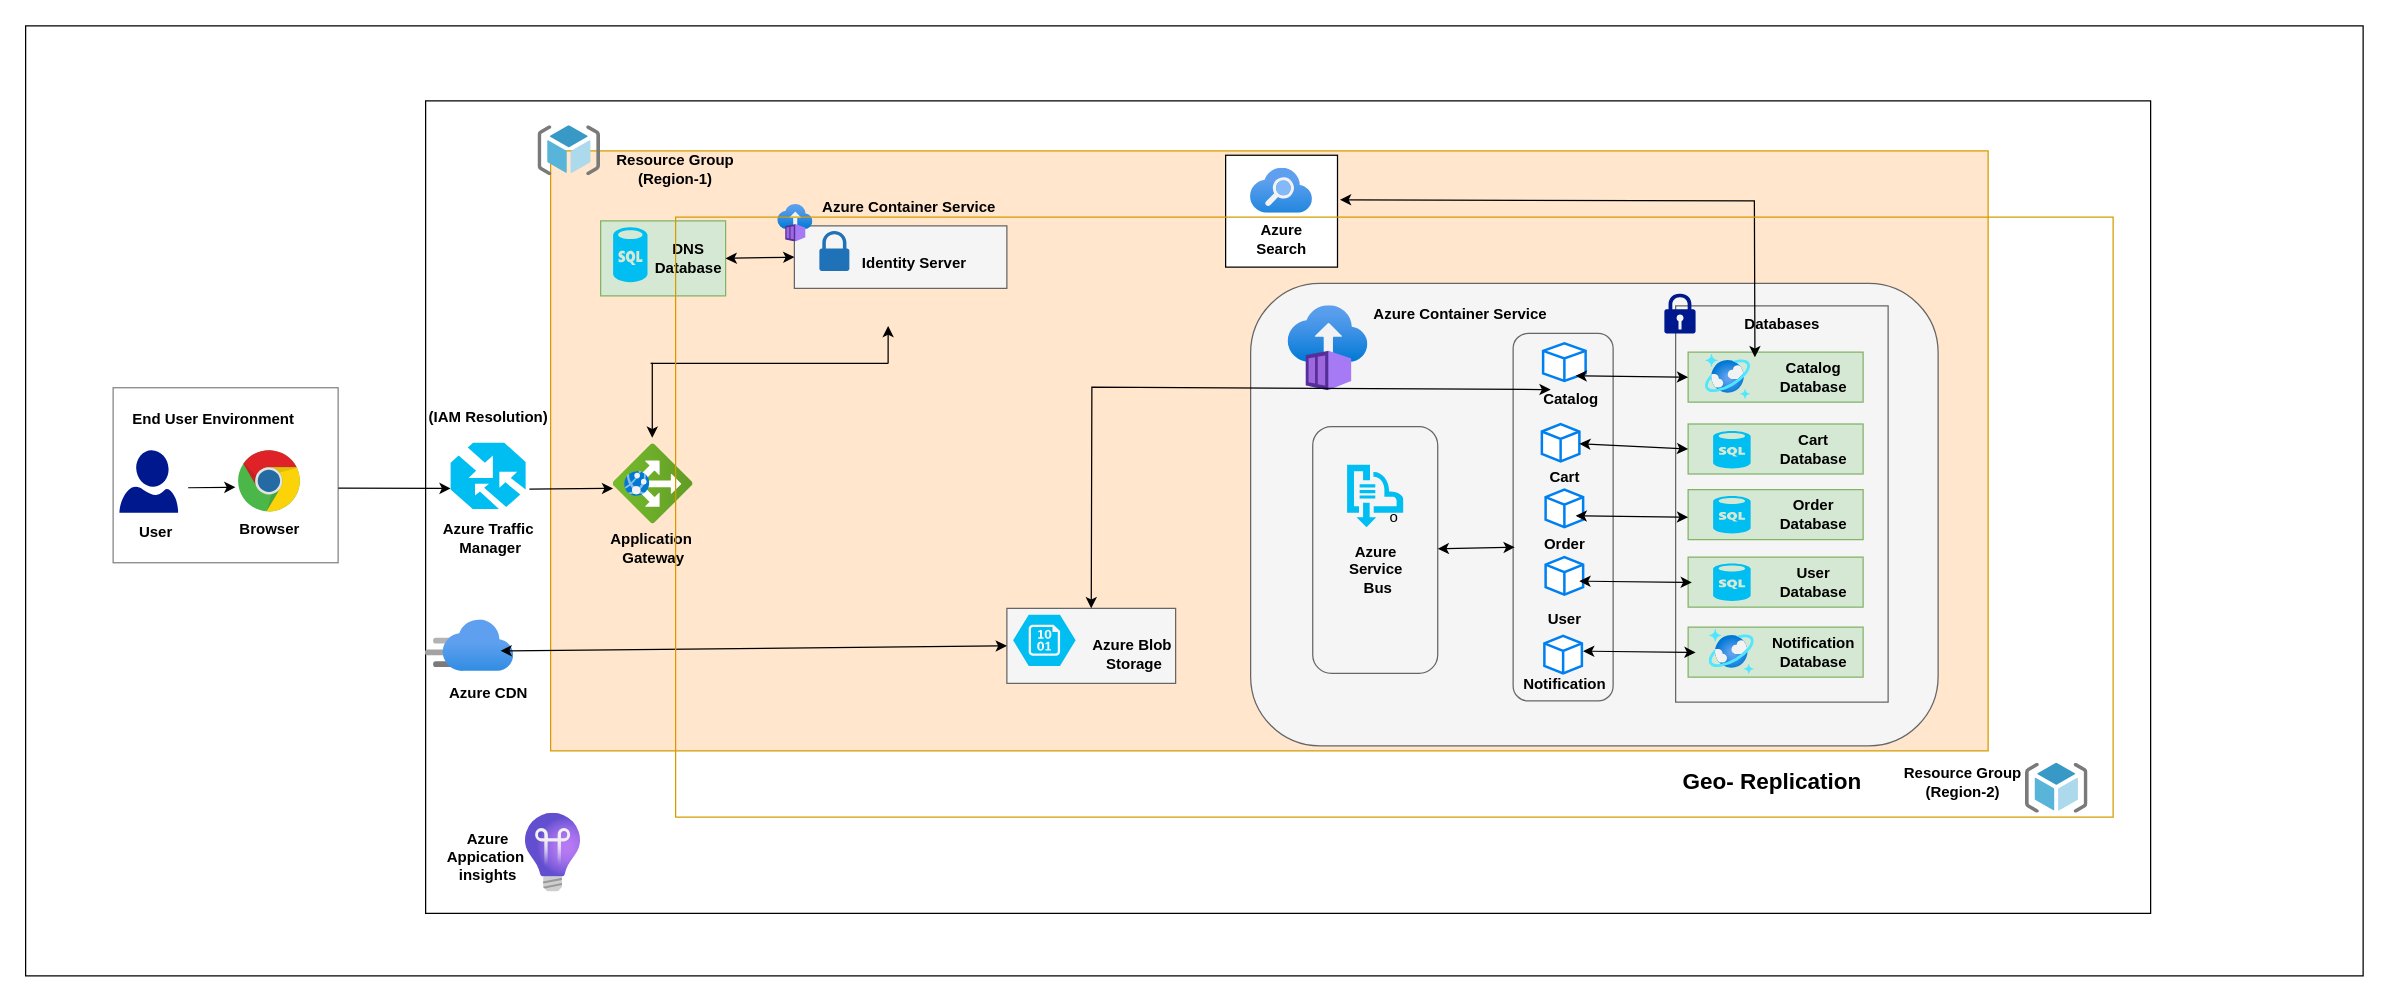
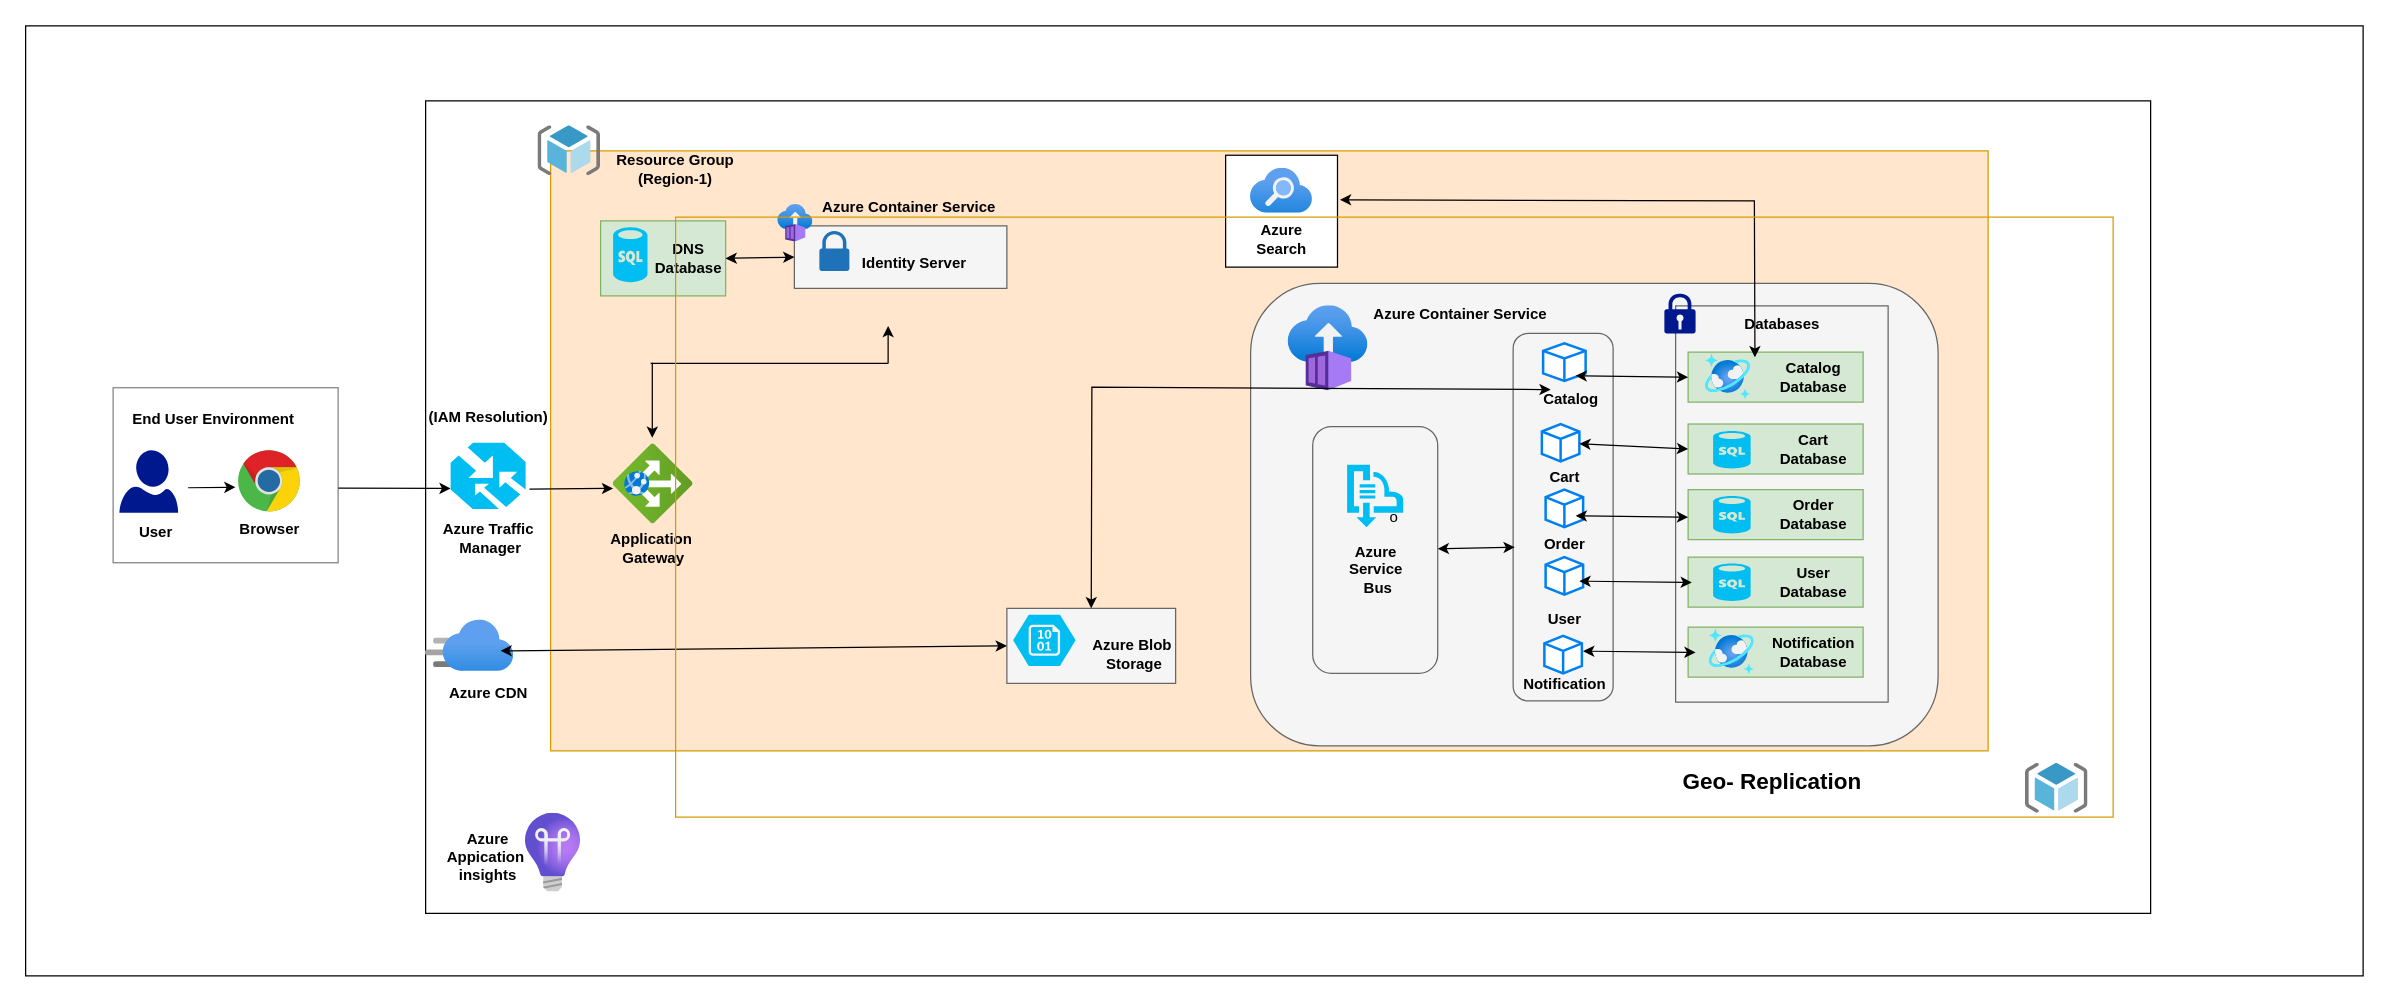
- <mxCell id="74" value="&lt;b&gt;Resource Group (Region-2)&lt;/b&gt;" style="text;html=1;strokeColor=none;fillColor=none;align=center;verticalAlign=middle;whiteSpace=wrap;rounded=0;" parent="1" vertex="1"><mxGeometry x="1520" y="610" width="100" height="30" as="geometry" /></mxCell>
